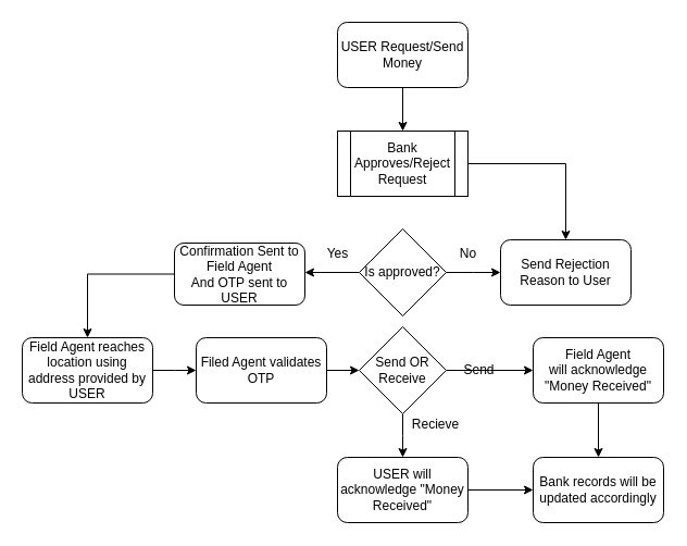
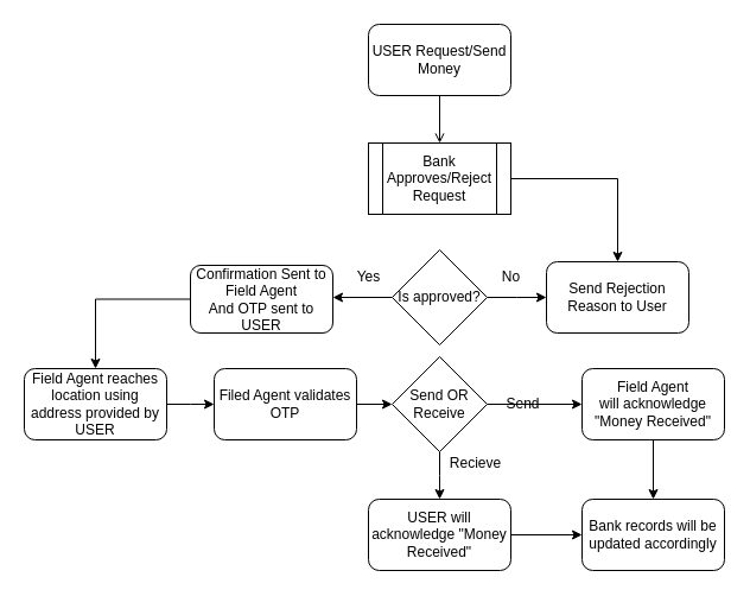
- <mxCell id="2" style="edgeStyle=orthogonalEdgeStyle;rounded=0;orthogonalLoop=1;jettySize=auto;html=1;" edge="1" parent="1" source="3" target="5"><mxGeometry relative="1" as="geometry"><mxPoint x="370" y="150" as="targetPoint" /></mxGeometry></mxCell>
+ <mxCell id="2" style="edgeStyle=orthogonalEdgeStyle;rounded=0;orthogonalLoop=1;jettySize=auto;html=1;endArrow=open;" edge="1" parent="1" source="3" target="5"><mxGeometry relative="1" as="geometry"><mxPoint x="370" y="150" as="targetPoint" /></mxGeometry></mxCell>
